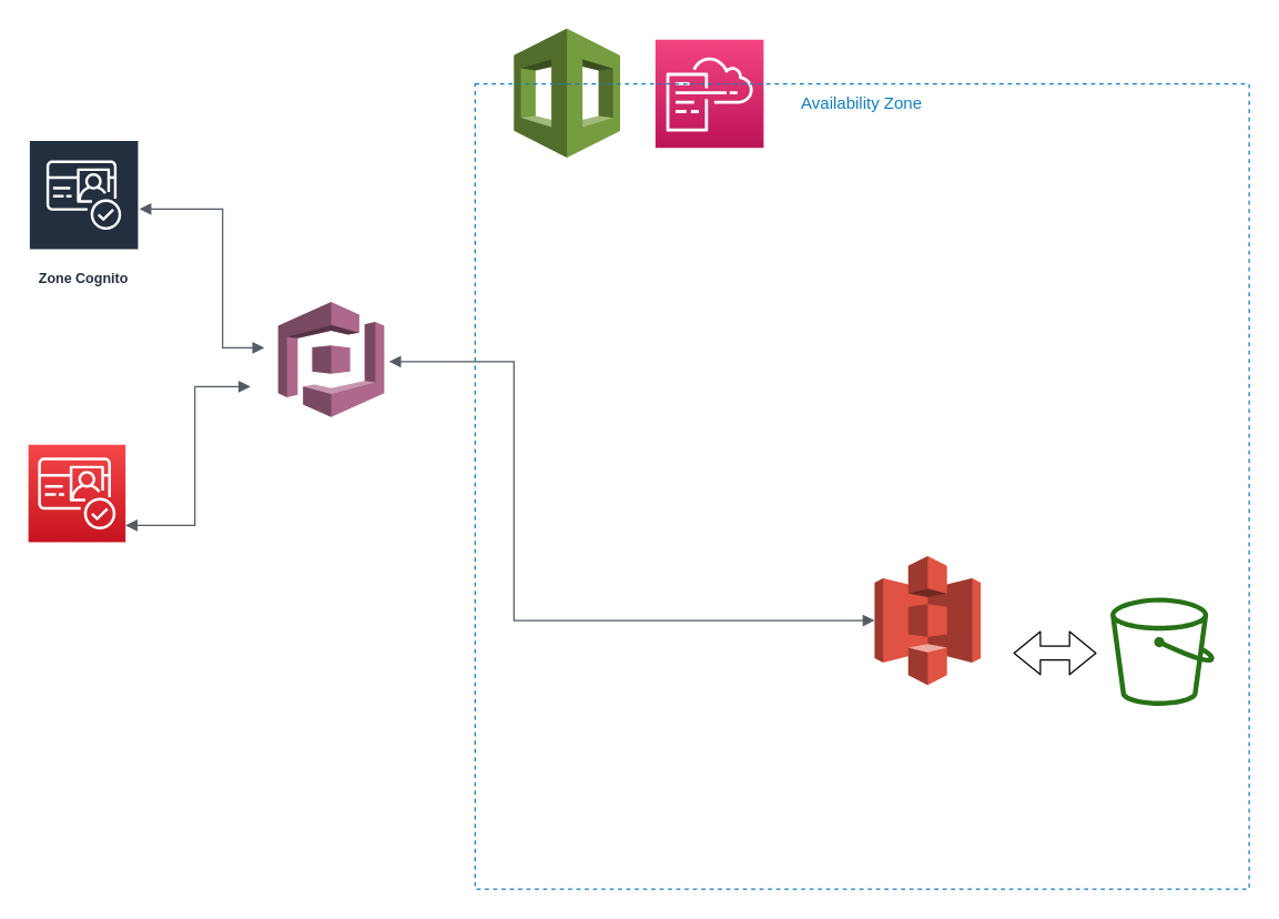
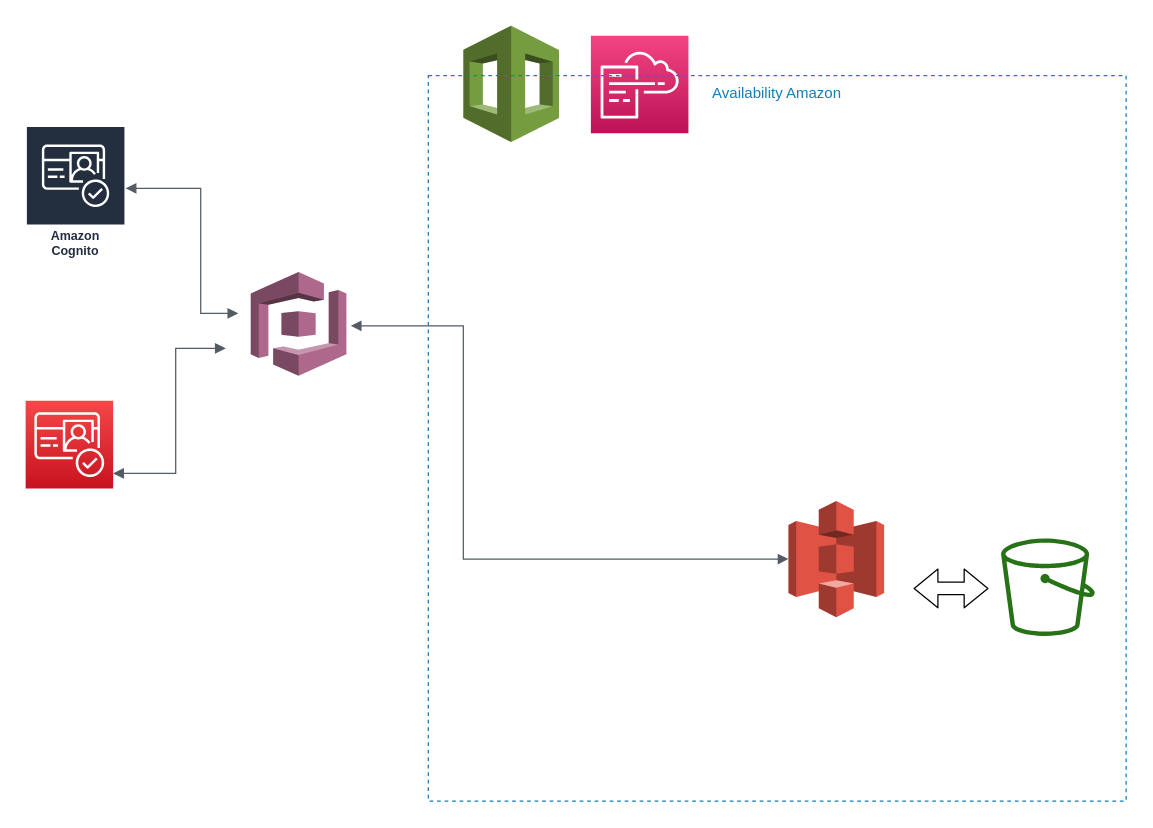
- <mxCell id="13" value="Availability Zone" style="fillColor=none;strokeColor=#147EBA;dashed=1;verticalAlign=top;fontStyle=0;fontColor=#147EBA;" vertex="1" parent="1"><mxGeometry x="342" y="60" width="558" height="580" as="geometry" /></mxCell>
+ <mxCell id="13" value="Availability Amazon" style="fillColor=none;strokeColor=#147EBA;dashed=1;verticalAlign=top;fontStyle=0;fontColor=#147EBA;" vertex="1" parent="1"><mxGeometry x="342" y="60" width="558" height="580" as="geometry" /></mxCell>
- <mxCell id="6" value="Zone Cognito" style="outlineConnect=0;fontColor=#232F3E;gradientColor=none;strokeColor=#ffffff;fillColor=#232F3E;dashed=0;verticalLabelPosition=middle;verticalAlign=bottom;align=center;html=1;whiteSpace=wrap;fontSize=10;fontStyle=1;spacing=3;shape=mxgraph.aws4.productIcon;prIcon=mxgraph.aws4.cognito;" vertex="1" parent="1"><mxGeometry x="20" y="100" width="80" height="110" as="geometry" /></mxCell>
+ <mxCell id="6" value="Amazon Cognito" style="outlineConnect=0;fontColor=#232F3E;gradientColor=none;strokeColor=#ffffff;fillColor=#232F3E;dashed=0;verticalLabelPosition=middle;verticalAlign=bottom;align=center;html=1;whiteSpace=wrap;fontSize=10;fontStyle=1;spacing=3;shape=mxgraph.aws4.productIcon;prIcon=mxgraph.aws4.cognito;" vertex="1" parent="1"><mxGeometry x="20" y="100" width="80" height="110" as="geometry" /></mxCell>
